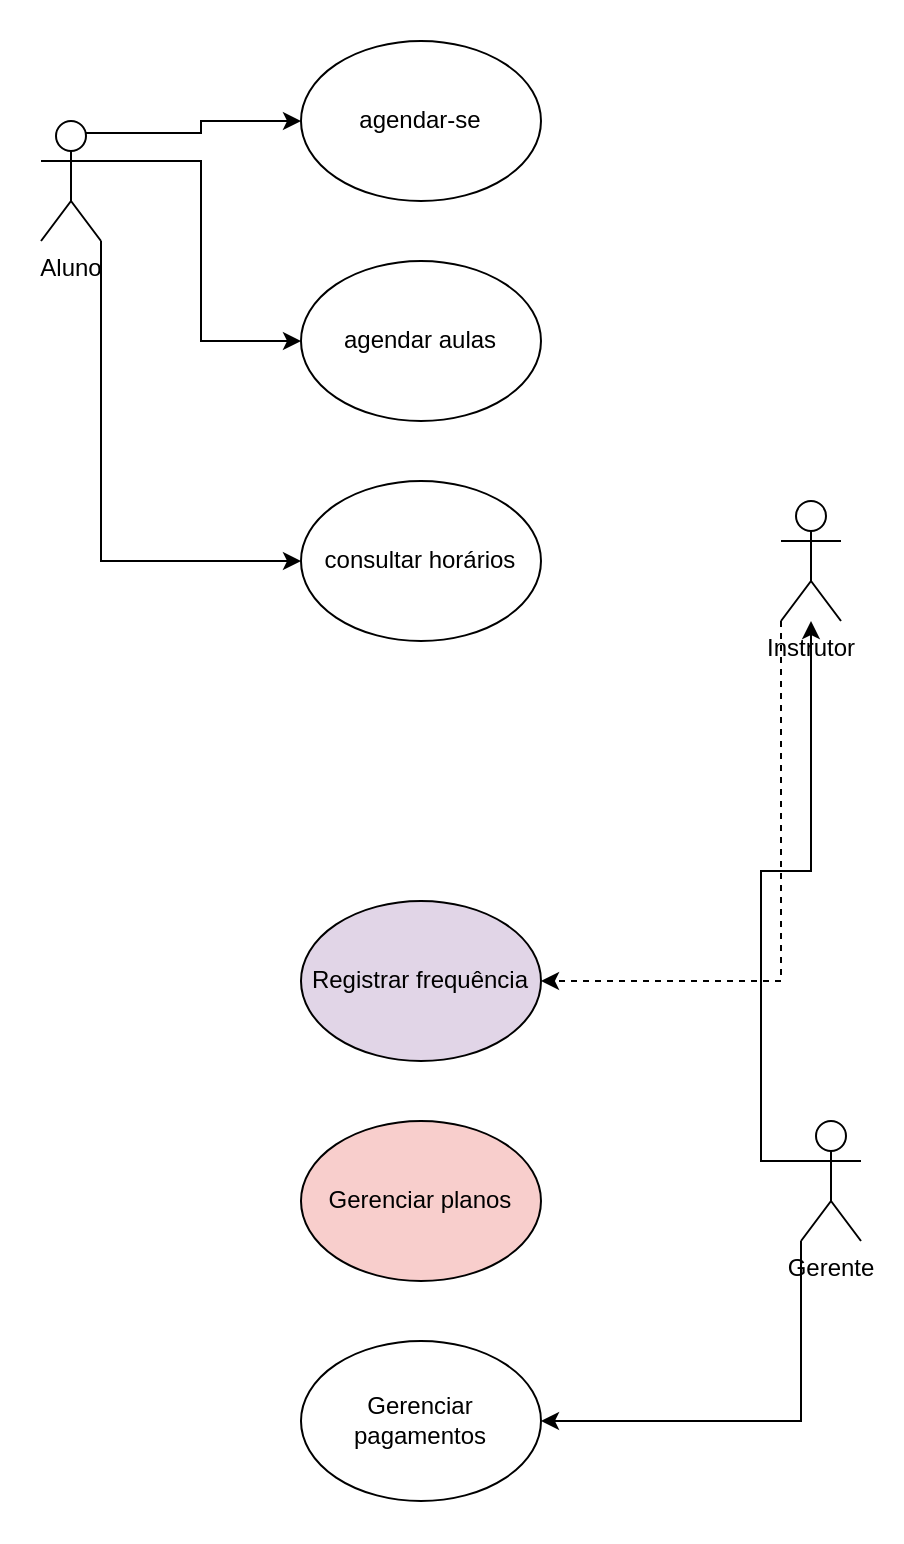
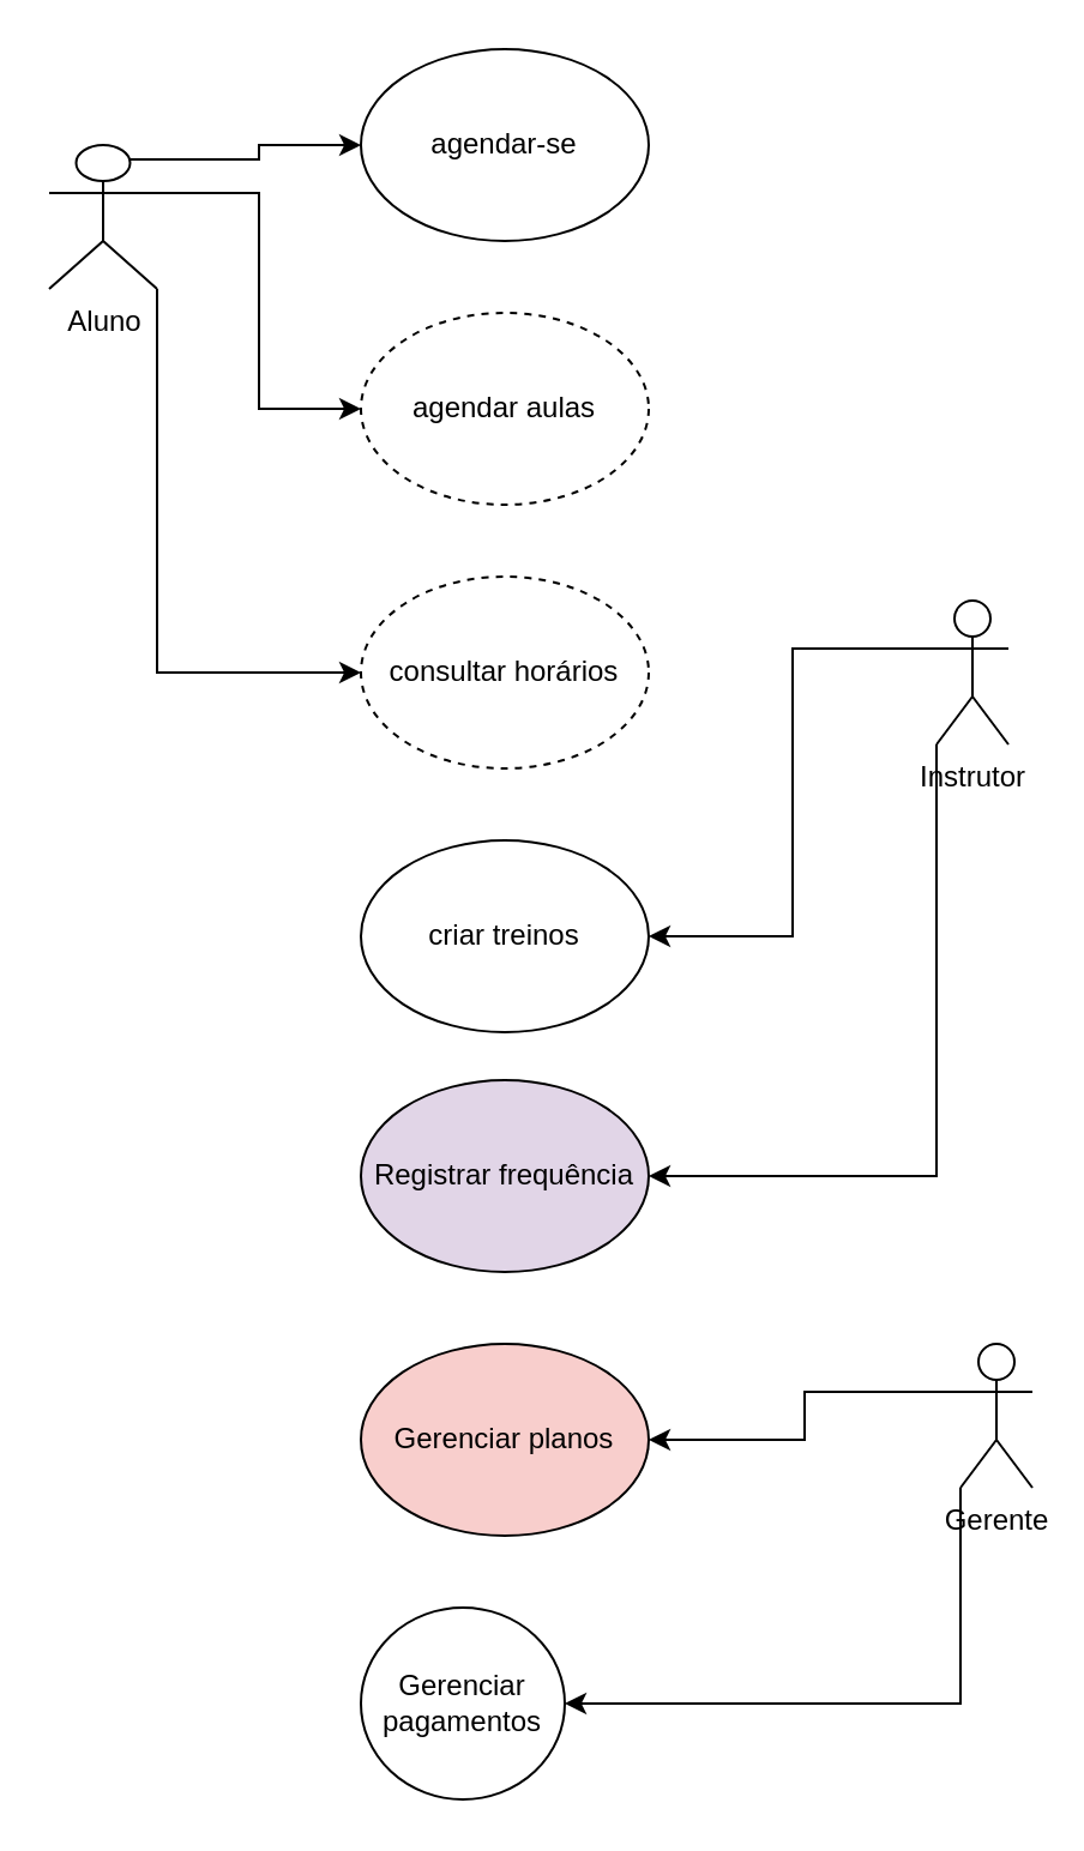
- <mxCell id="11" value="Aluno" style="shape=umlActor;verticalLabelPosition=bottom;verticalAlign=top;html=1;outlineConnect=0;" vertex="1" parent="1"><mxGeometry x="20" y="60" width="30" height="60" as="geometry" /></mxCell>
+ <mxCell id="11" value="Aluno" style="shape=umlActor;verticalLabelPosition=bottom;verticalAlign=top;html=1;outlineConnect=0;" vertex="1" parent="1"><mxGeometry x="20" y="60" width="45" height="60" as="geometry" /></mxCell>
- <mxCell id="13" value="agendar aulas" style="ellipse;whiteSpace=wrap;html=1;" vertex="1" parent="1"><mxGeometry x="150" y="130" width="120" height="80" as="geometry" /></mxCell>
+ <mxCell id="13" value="agendar aulas" style="ellipse;whiteSpace=wrap;html=1;dashed=1;" vertex="1" parent="1"><mxGeometry x="150" y="130" width="120" height="80" as="geometry" /></mxCell>
- <mxCell id="14" value="consultar horários" style="ellipse;whiteSpace=wrap;html=1;" vertex="1" parent="1"><mxGeometry x="150" y="240" width="120" height="80" as="geometry" /></mxCell>
+ <mxCell id="14" value="consultar horários" style="ellipse;whiteSpace=wrap;html=1;dashed=1;" vertex="1" parent="1"><mxGeometry x="150" y="240" width="120" height="80" as="geometry" /></mxCell>
+ <mxCell id="5" style="edgeStyle=orthogonalEdgeStyle;rounded=0;orthogonalLoop=1;jettySize=auto;html=1;exitX=0;exitY=0.333;exitDx=0;exitDy=0;exitPerimeter=0;entryX=1;entryY=0.5;entryDx=0;entryDy=0;" edge="1" parent="1" source="7" target="15"><mxGeometry relative="1" as="geometry" /></mxCell>
+ <mxCell id="15" value="criar treinos" style="ellipse;whiteSpace=wrap;html=1;" vertex="1" parent="1"><mxGeometry x="150" y="350" width="120" height="80" as="geometry" /></mxCell>
- <mxCell id="2" style="edgeStyle=orthogonalEdgeStyle;rounded=0;orthogonalLoop=1;jettySize=auto;html=1;exitX=0;exitY=0.333;exitDx=0;exitDy=0;exitPerimeter=0;" edge="1" parent="1" source="4" target="7"><mxGeometry relative="1" as="geometry" /></mxCell>
+ <mxCell id="2" style="edgeStyle=orthogonalEdgeStyle;rounded=0;orthogonalLoop=1;jettySize=auto;html=1;exitX=0;exitY=0.333;exitDx=0;exitDy=0;exitPerimeter=0;entryX=1;entryY=0.5;entryDx=0;entryDy=0;" edge="1" parent="1" source="4" target="17"><mxGeometry relative="1" as="geometry" /></mxCell>
- <mxCell id="6" style="edgeStyle=orthogonalEdgeStyle;rounded=0;orthogonalLoop=1;jettySize=auto;html=1;exitX=0;exitY=1;exitDx=0;exitDy=0;exitPerimeter=0;entryX=1;entryY=0.5;entryDx=0;entryDy=0;dashed=1;" edge="1" parent="1" source="7" target="16"><mxGeometry relative="1" as="geometry" /></mxCell>
+ <mxCell id="6" style="edgeStyle=orthogonalEdgeStyle;rounded=0;orthogonalLoop=1;jettySize=auto;html=1;exitX=0;exitY=1;exitDx=0;exitDy=0;exitPerimeter=0;entryX=1;entryY=0.5;entryDx=0;entryDy=0;" edge="1" parent="1" source="7" target="16"><mxGeometry relative="1" as="geometry" /></mxCell>
- <mxCell id="18" value="Gerenciar pagamentos" style="ellipse;whiteSpace=wrap;html=1;" vertex="1" parent="1"><mxGeometry x="150" y="670" width="120" height="80" as="geometry" /></mxCell>
+ <mxCell id="18" value="Gerenciar pagamentos" style="ellipse;whiteSpace=wrap;html=1;" vertex="1" parent="1"><mxGeometry x="150" y="670" width="85" height="80" as="geometry" /></mxCell>
